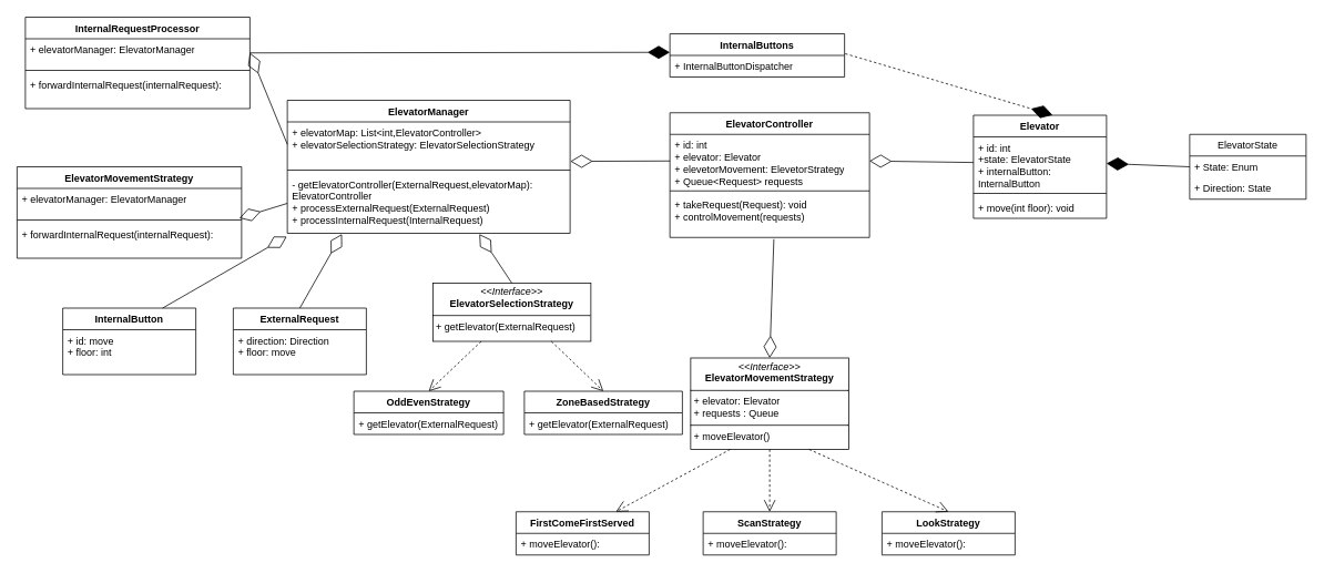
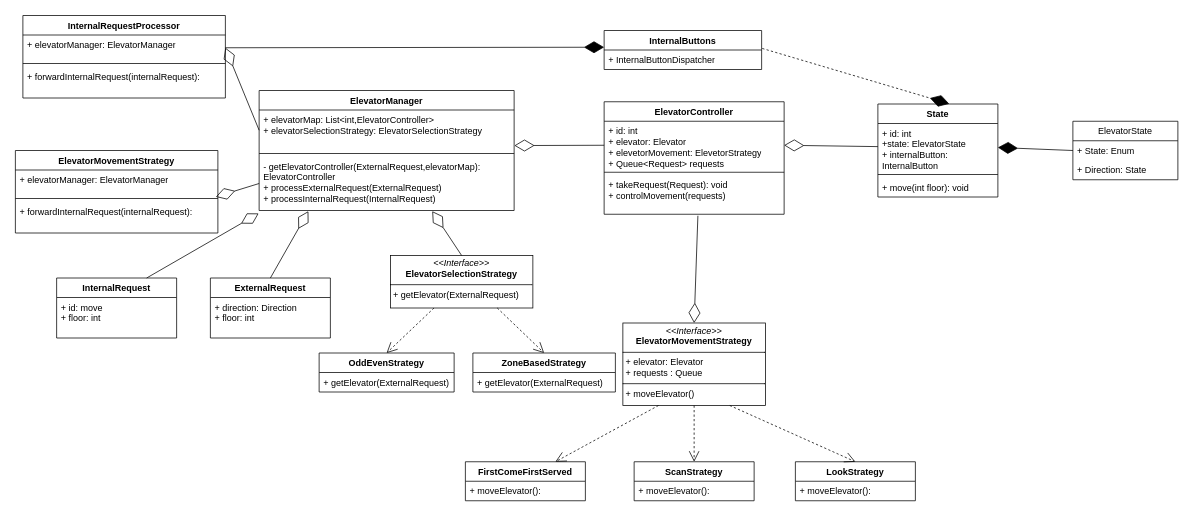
- <mxCell id="2" value="Elevator" style="swimlane;fontStyle=1;align=center;verticalAlign=top;childLayout=stackLayout;horizontal=1;startSize=26;horizontalStack=0;resizeParent=1;resizeParentMax=0;resizeLast=0;collapsible=1;marginBottom=0;whiteSpace=wrap;html=1;" vertex="1" parent="1"><mxGeometry x="1170" y="138" width="160" height="124" as="geometry" /></mxCell>
+ <mxCell id="2" value="State" style="swimlane;fontStyle=1;align=center;verticalAlign=top;childLayout=stackLayout;horizontal=1;startSize=26;horizontalStack=0;resizeParent=1;resizeParentMax=0;resizeLast=0;collapsible=1;marginBottom=0;whiteSpace=wrap;html=1;" vertex="1" parent="1"><mxGeometry x="1170" y="138" width="160" height="124" as="geometry" /></mxCell>
- <mxCell id="33" value="InternalButton" style="swimlane;fontStyle=1;align=center;verticalAlign=top;childLayout=stackLayout;horizontal=1;startSize=26;horizontalStack=0;resizeParent=1;resizeParentMax=0;resizeLast=0;collapsible=1;marginBottom=0;whiteSpace=wrap;html=1;" vertex="1" parent="1"><mxGeometry x="75" y="370" width="160" height="80" as="geometry" /></mxCell>
+ <mxCell id="33" value="InternalRequest" style="swimlane;fontStyle=1;align=center;verticalAlign=top;childLayout=stackLayout;horizontal=1;startSize=26;horizontalStack=0;resizeParent=1;resizeParentMax=0;resizeLast=0;collapsible=1;marginBottom=0;whiteSpace=wrap;html=1;" vertex="1" parent="1"><mxGeometry x="75" y="370" width="160" height="80" as="geometry" /></mxCell>
- <mxCell id="32" value="+ direction: Direction&lt;div&gt;+ floor: move&lt;/div&gt;" style="text;strokeColor=none;fillColor=none;align=left;verticalAlign=top;spacingLeft=4;spacingRight=4;overflow=hidden;rotatable=0;points=[[0,0.5],[1,0.5]];portConstraint=eastwest;whiteSpace=wrap;html=1;" vertex="1" parent="31"><mxGeometry y="26" width="160" height="54" as="geometry" /></mxCell>
+ <mxCell id="32" value="+ direction: Direction&lt;div&gt;+ floor: int&lt;/div&gt;" style="text;strokeColor=none;fillColor=none;align=left;verticalAlign=top;spacingLeft=4;spacingRight=4;overflow=hidden;rotatable=0;points=[[0,0.5],[1,0.5]];portConstraint=eastwest;whiteSpace=wrap;html=1;" vertex="1" parent="31"><mxGeometry y="26" width="160" height="54" as="geometry" /></mxCell>
